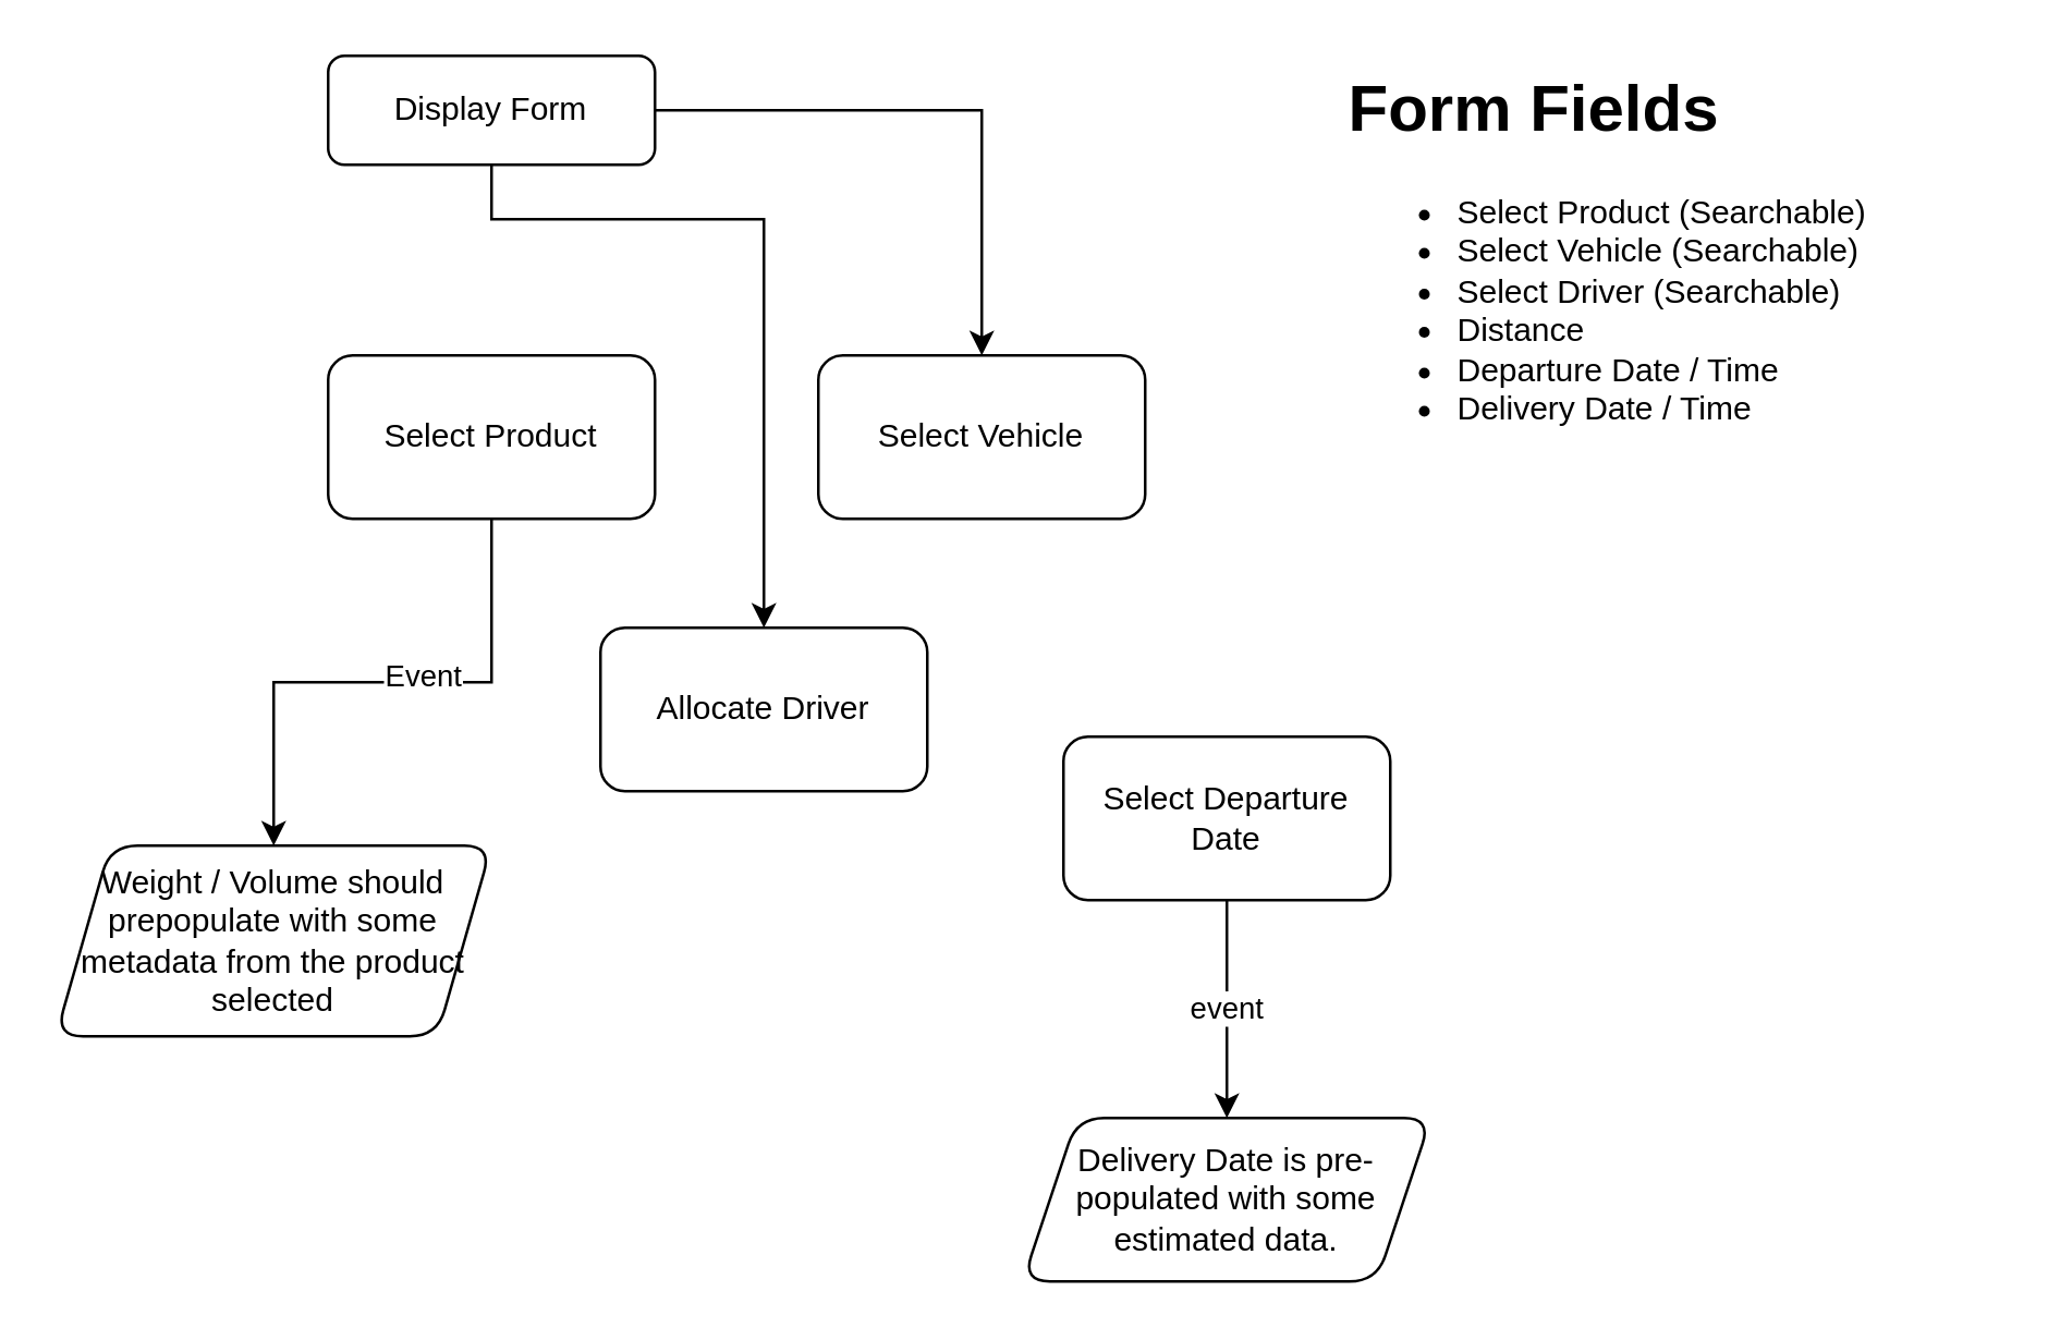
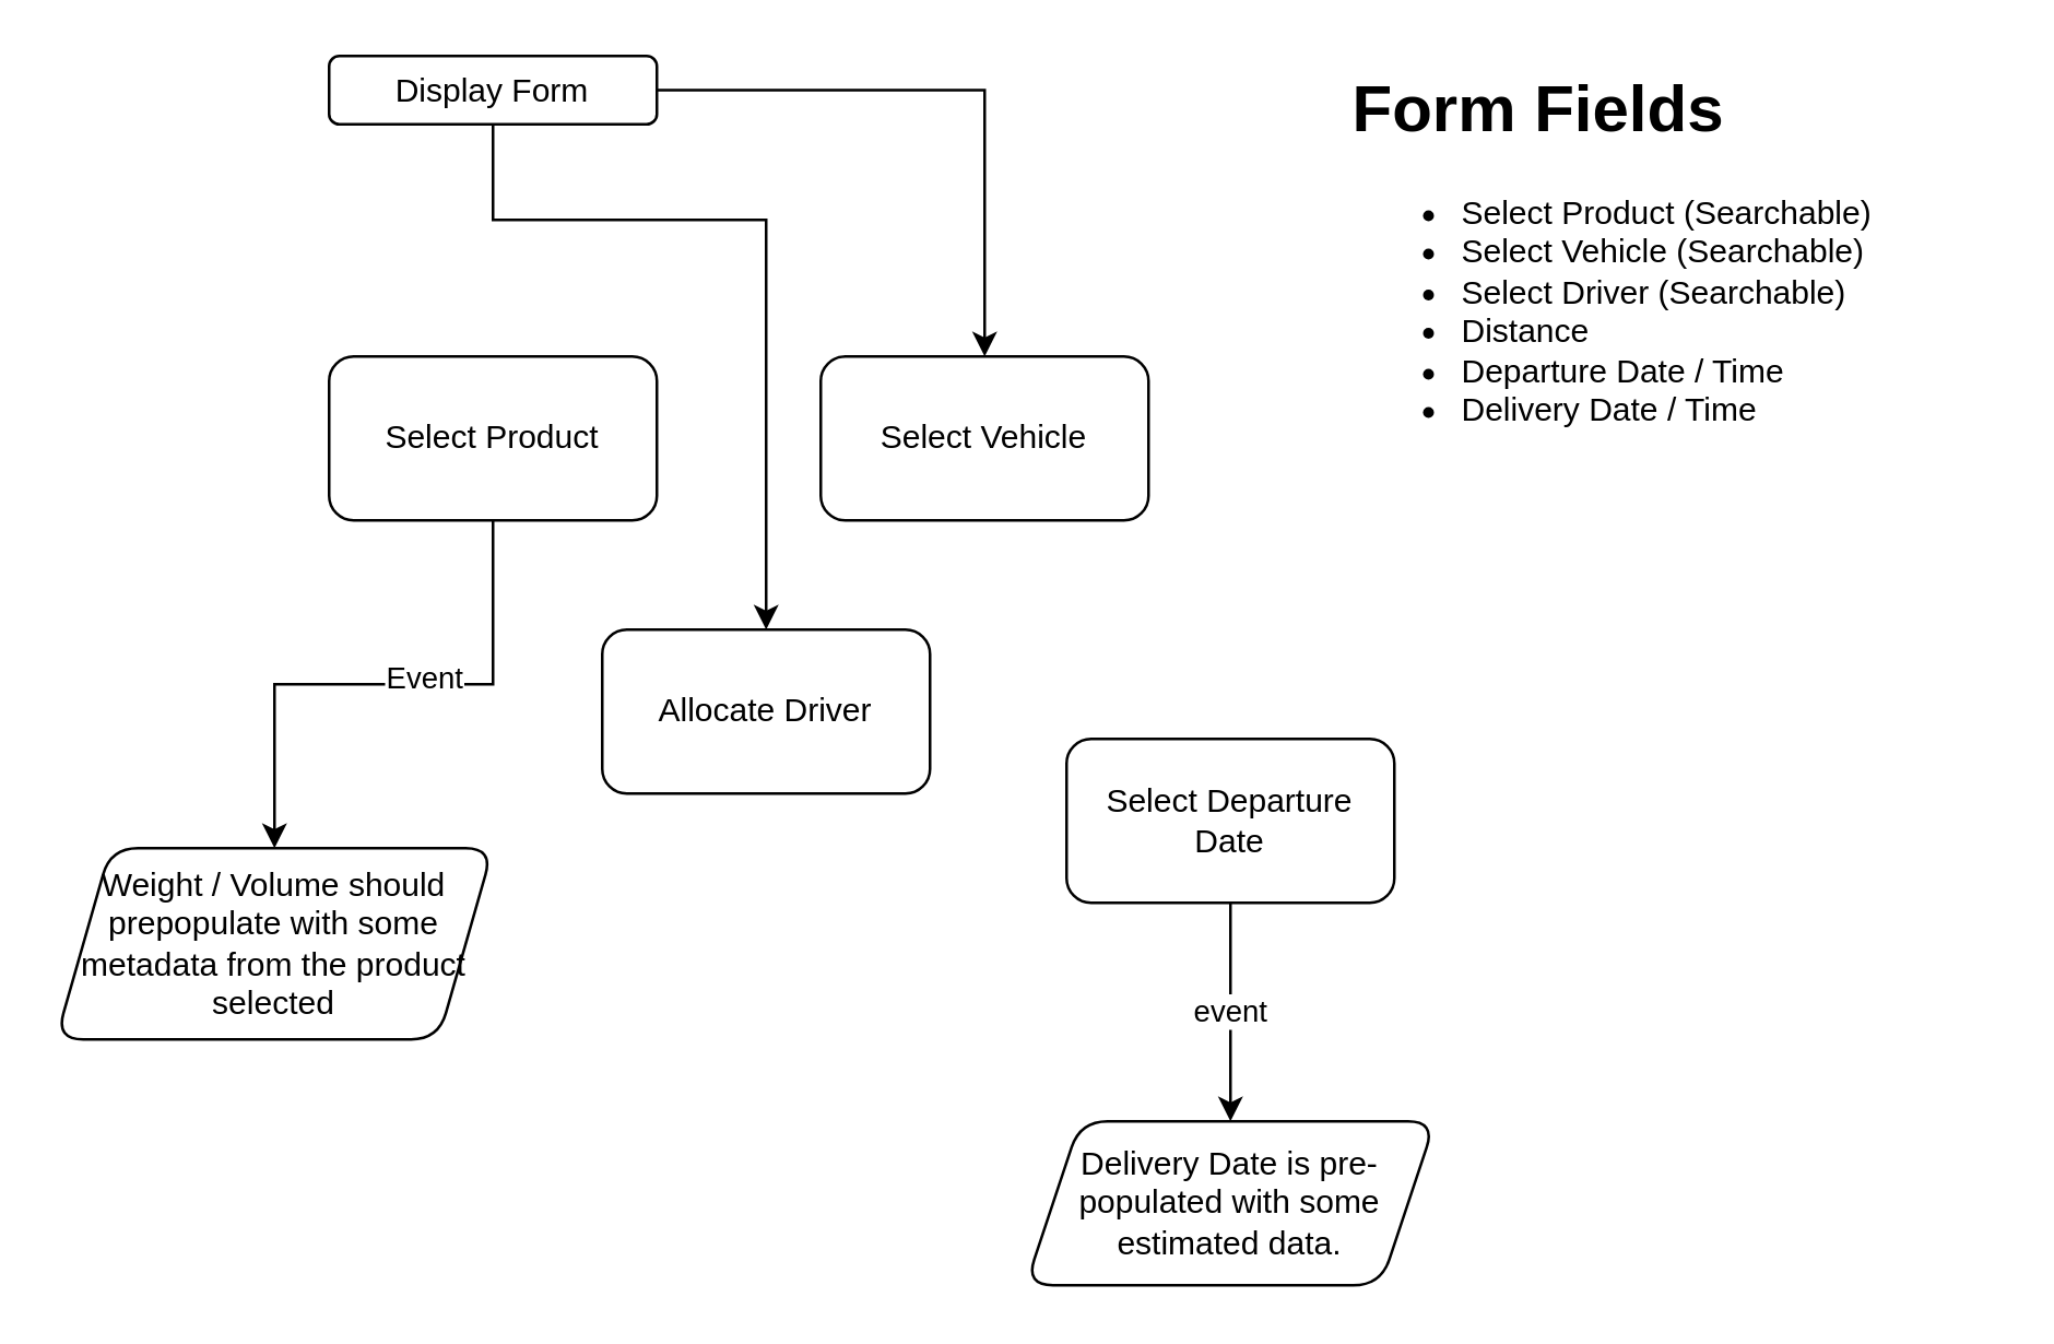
- <mxCell id="4" value="Display Form" style="rounded=1;whiteSpace=wrap;html=1;fontSize=12;glass=0;strokeWidth=1;shadow=0;" parent="1" vertex="1"><mxGeometry x="120" y="20" width="120" height="40" as="geometry" /></mxCell>
+ <mxCell id="4" value="Display Form" style="rounded=1;whiteSpace=wrap;html=1;fontSize=12;glass=0;strokeWidth=1;shadow=0;" parent="1" vertex="1"><mxGeometry x="120" y="20" width="120" height="25" as="geometry" /></mxCell>
